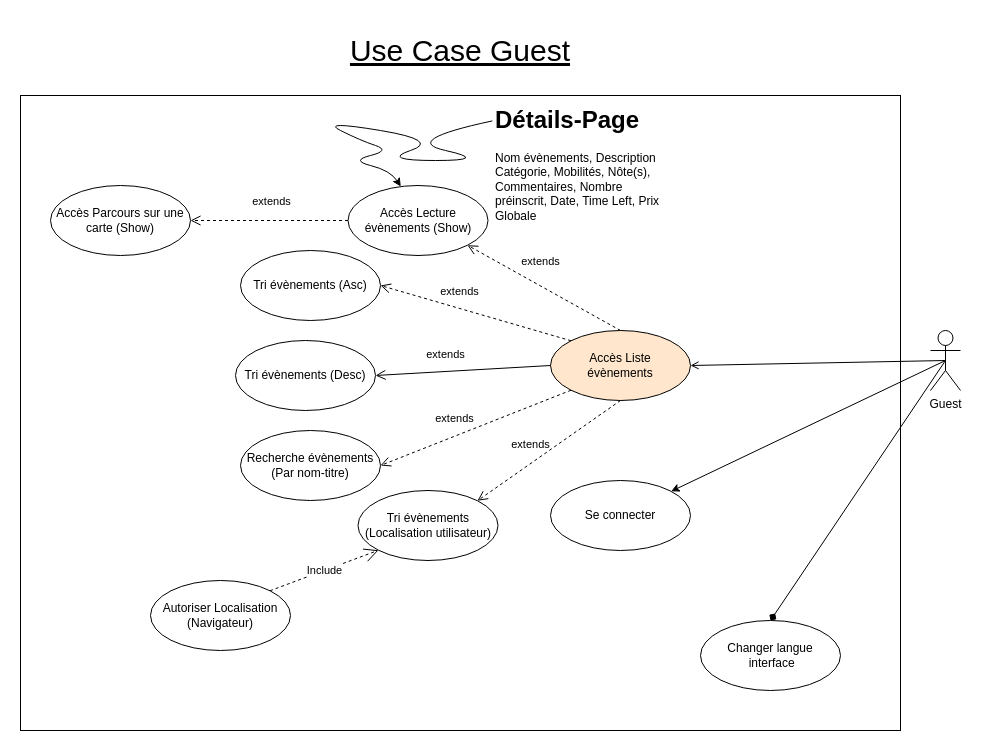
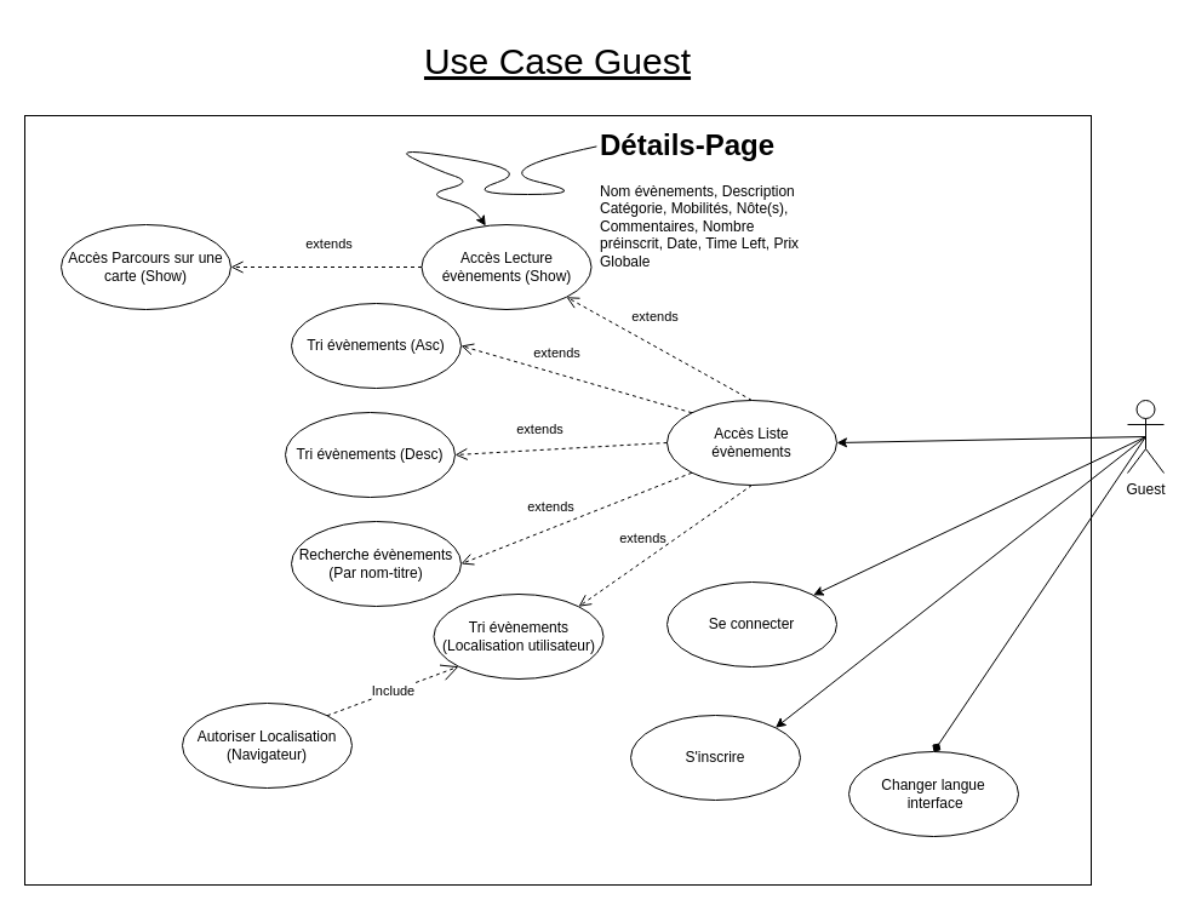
- <mxCell id="4" style="edgeStyle=none;rounded=0;orthogonalLoop=1;jettySize=auto;html=1;exitX=0.5;exitY=0.5;exitDx=0;exitDy=0;exitPerimeter=0;entryX=1;entryY=0.5;entryDx=0;entryDy=0;endArrow=open;" edge="1" parent="1" source="5" target="9"><mxGeometry relative="1" as="geometry"><mxPoint x="710" y="395" as="targetPoint" /></mxGeometry></mxCell>
+ <mxCell id="4" style="edgeStyle=none;rounded=0;orthogonalLoop=1;jettySize=auto;html=1;exitX=0.5;exitY=0.5;exitDx=0;exitDy=0;exitPerimeter=0;entryX=1;entryY=0.5;entryDx=0;entryDy=0;" edge="1" parent="1" source="5" target="9"><mxGeometry relative="1" as="geometry"><mxPoint x="710" y="395" as="targetPoint" /></mxGeometry></mxCell>
- <mxCell id="9" value="Accès Liste&lt;br&gt;évènements" style="ellipse;whiteSpace=wrap;html=1;fillColor=#ffe6cc;" vertex="1" parent="1"><mxGeometry x="550" y="330" width="140" height="70" as="geometry" /></mxCell>
+ <mxCell id="9" value="Accès Liste&lt;br&gt;évènements" style="ellipse;whiteSpace=wrap;html=1;" vertex="1" parent="1"><mxGeometry x="550" y="330" width="140" height="70" as="geometry" /></mxCell>
- <mxCell id="16" value="extends" style="endArrow=open;startArrow=none;endFill=0;startFill=0;endSize=8;html=1;verticalAlign=bottom;dashed=0;labelBackgroundColor=none;rounded=0;exitX=0;exitY=0.5;exitDx=0;exitDy=0;entryX=1;entryY=0.5;entryDx=0;entryDy=0;" edge="1" parent="1" source="9" target="11"><mxGeometry x="0.183" y="-8" width="160" relative="1" as="geometry"><mxPoint x="581" y="350" as="sourcePoint" /><mxPoint x="390" y="295" as="targetPoint" /><mxPoint x="-1" as="offset" /></mxGeometry></mxCell>
+ <mxCell id="16" value="extends" style="endArrow=open;startArrow=none;endFill=0;startFill=0;endSize=8;html=1;verticalAlign=bottom;dashed=1;labelBackgroundColor=none;rounded=0;exitX=0;exitY=0.5;exitDx=0;exitDy=0;entryX=1;entryY=0.5;entryDx=0;entryDy=0;" edge="1" parent="1" source="9" target="11"><mxGeometry x="0.183" y="-8" width="160" relative="1" as="geometry"><mxPoint x="581" y="350" as="sourcePoint" /><mxPoint x="390" y="295" as="targetPoint" /><mxPoint x="-1" as="offset" /></mxGeometry></mxCell>
+ <mxCell id="25" style="edgeStyle=none;rounded=0;orthogonalLoop=1;jettySize=auto;html=1;exitX=0.5;exitY=0.5;exitDx=0;exitDy=0;exitPerimeter=0;entryX=1;entryY=0;entryDx=0;entryDy=0;" edge="1" parent="1" source="5" target="24"><mxGeometry relative="1" as="geometry"><mxPoint x="965" y="340" as="sourcePoint" /><mxPoint x="738" y="460" as="targetPoint" /></mxGeometry></mxCell>
+ <mxCell id="24" value="S'inscrire" style="ellipse;whiteSpace=wrap;html=1;" vertex="1" parent="1"><mxGeometry x="520" y="590" width="140" height="70" as="geometry" /></mxCell>
